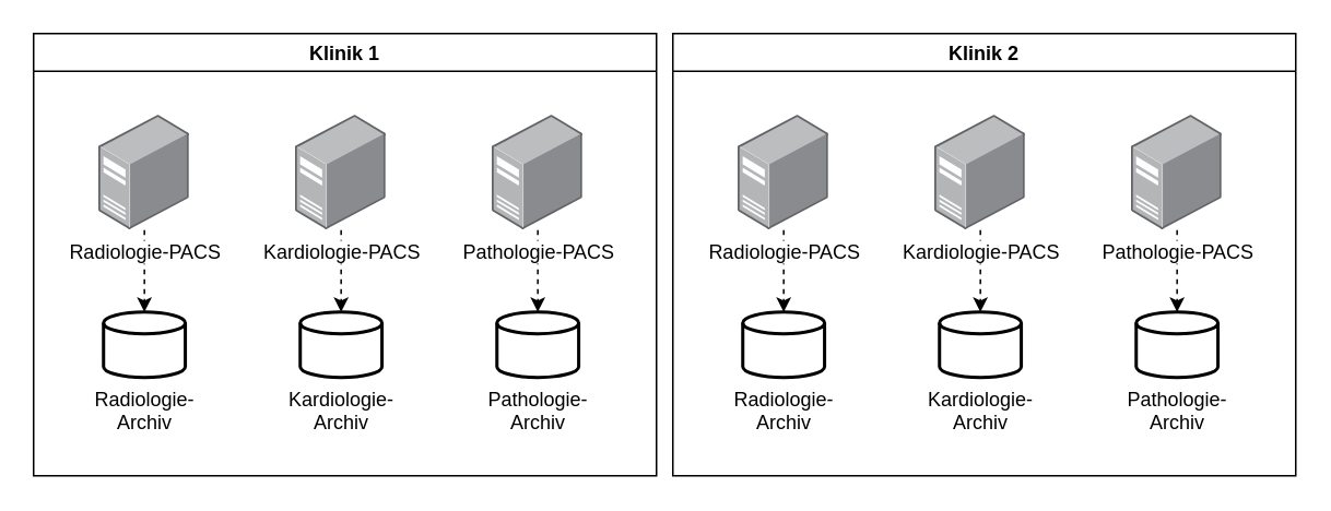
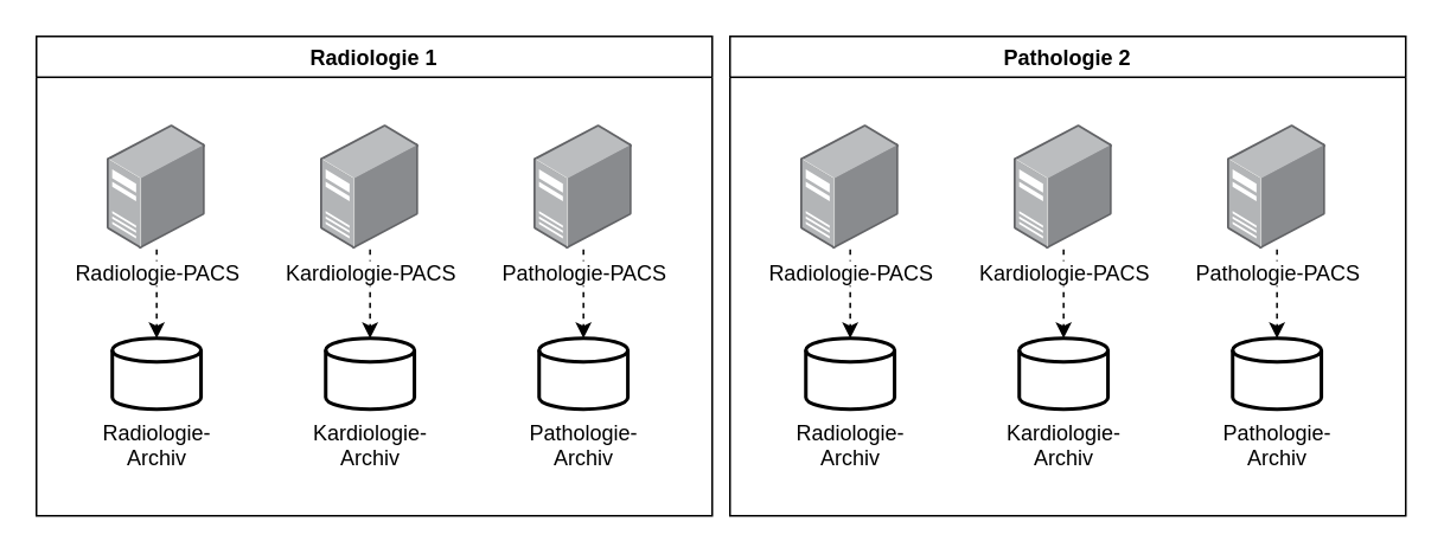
- <mxCell id="2" value="Klinik 1" style="swimlane;" vertex="1" parent="1"><mxGeometry x="20" y="20" width="380" height="270" as="geometry" /></mxCell>
+ <mxCell id="2" value="Radiologie 1" style="swimlane;" vertex="1" parent="1"><mxGeometry x="20" y="20" width="380" height="270" as="geometry" /></mxCell>
- <mxCell id="12" value="Klinik 2" style="swimlane;" vertex="1" parent="1"><mxGeometry x="410" y="20" width="380" height="270" as="geometry" /></mxCell>
+ <mxCell id="12" value="Pathologie 2" style="swimlane;" vertex="1" parent="1"><mxGeometry x="410" y="20" width="380" height="270" as="geometry" /></mxCell>
